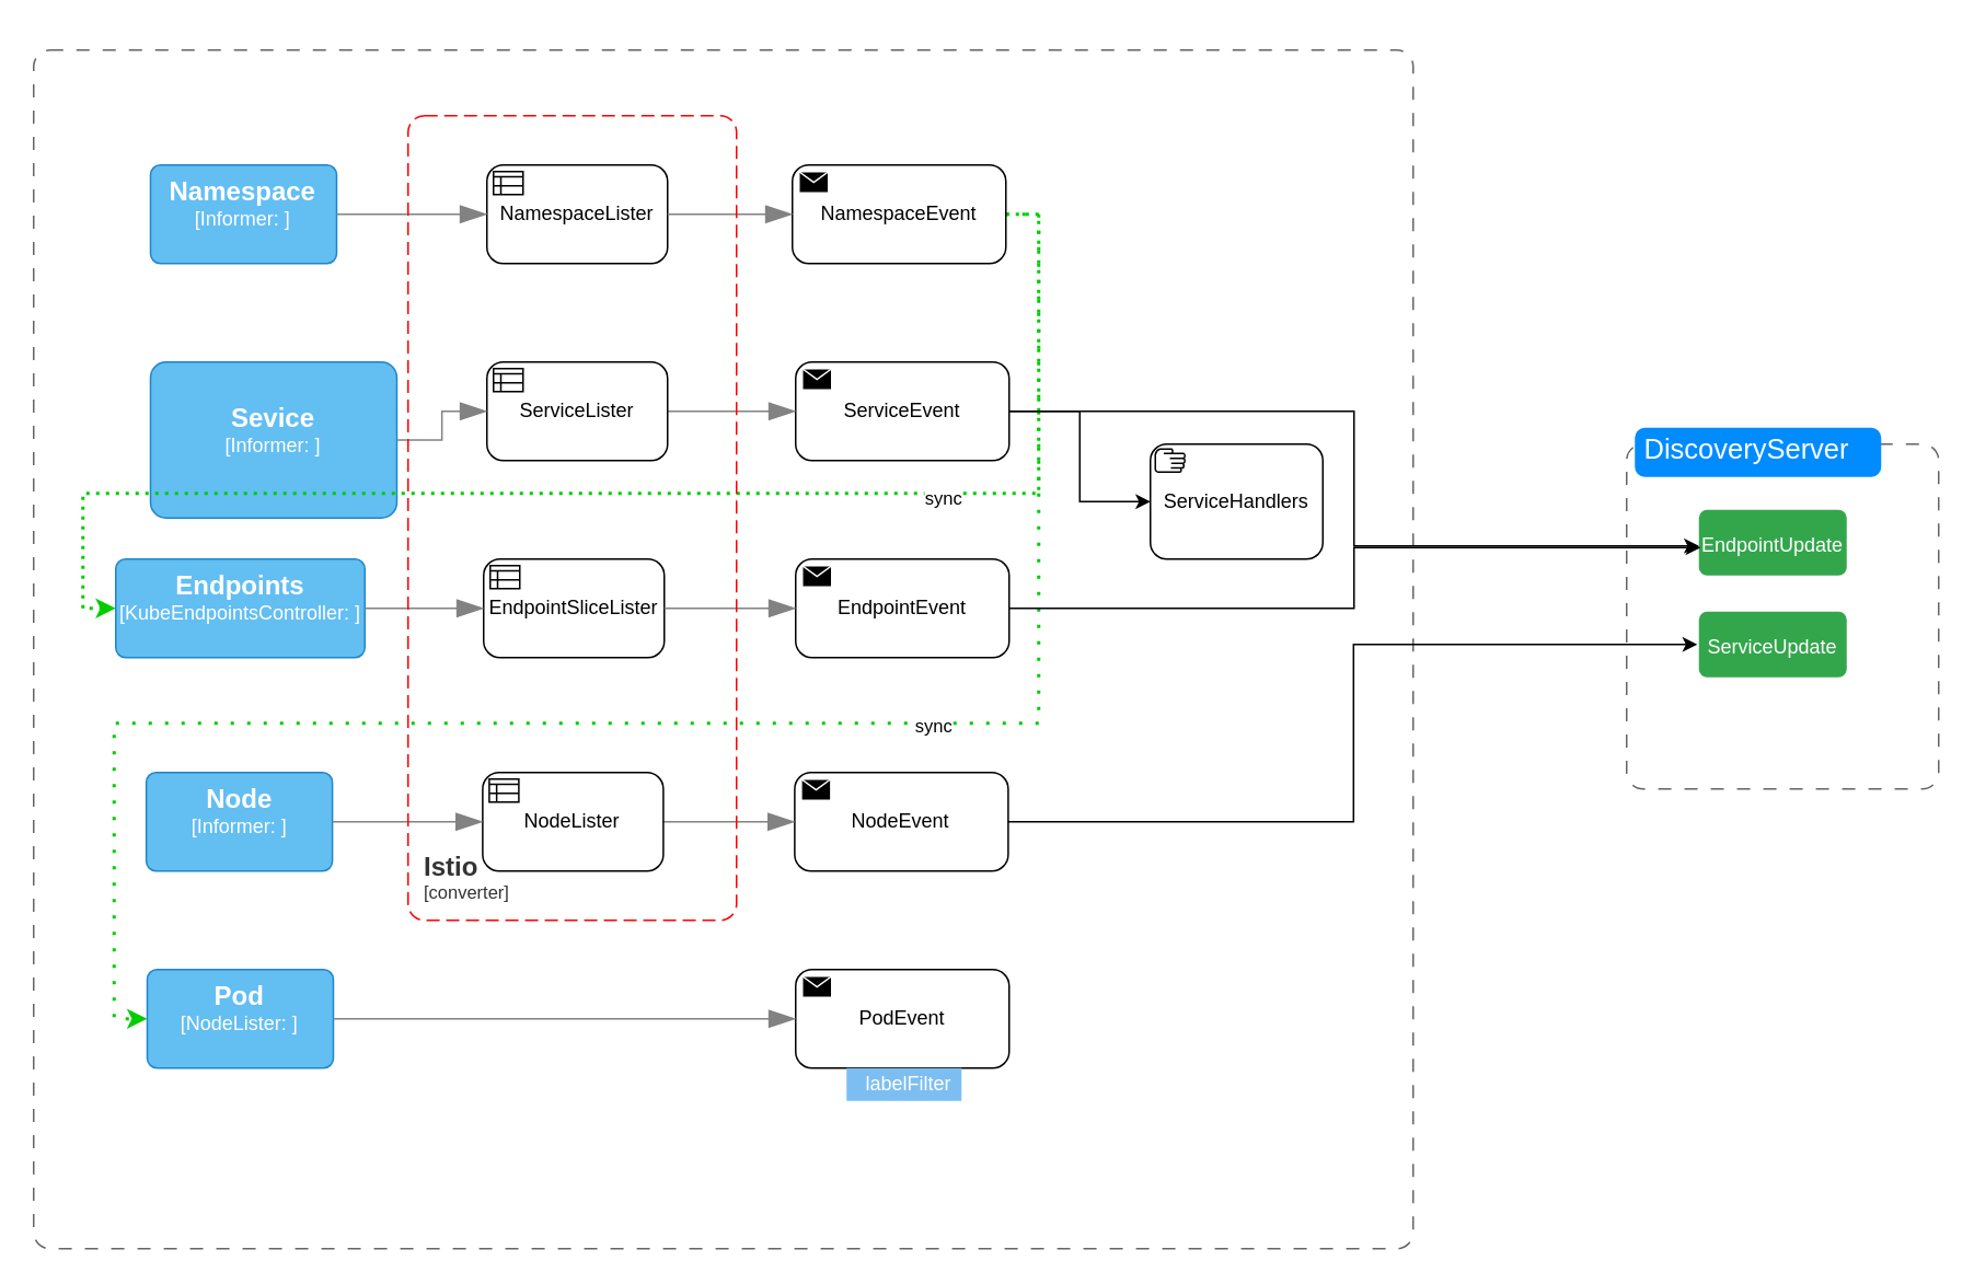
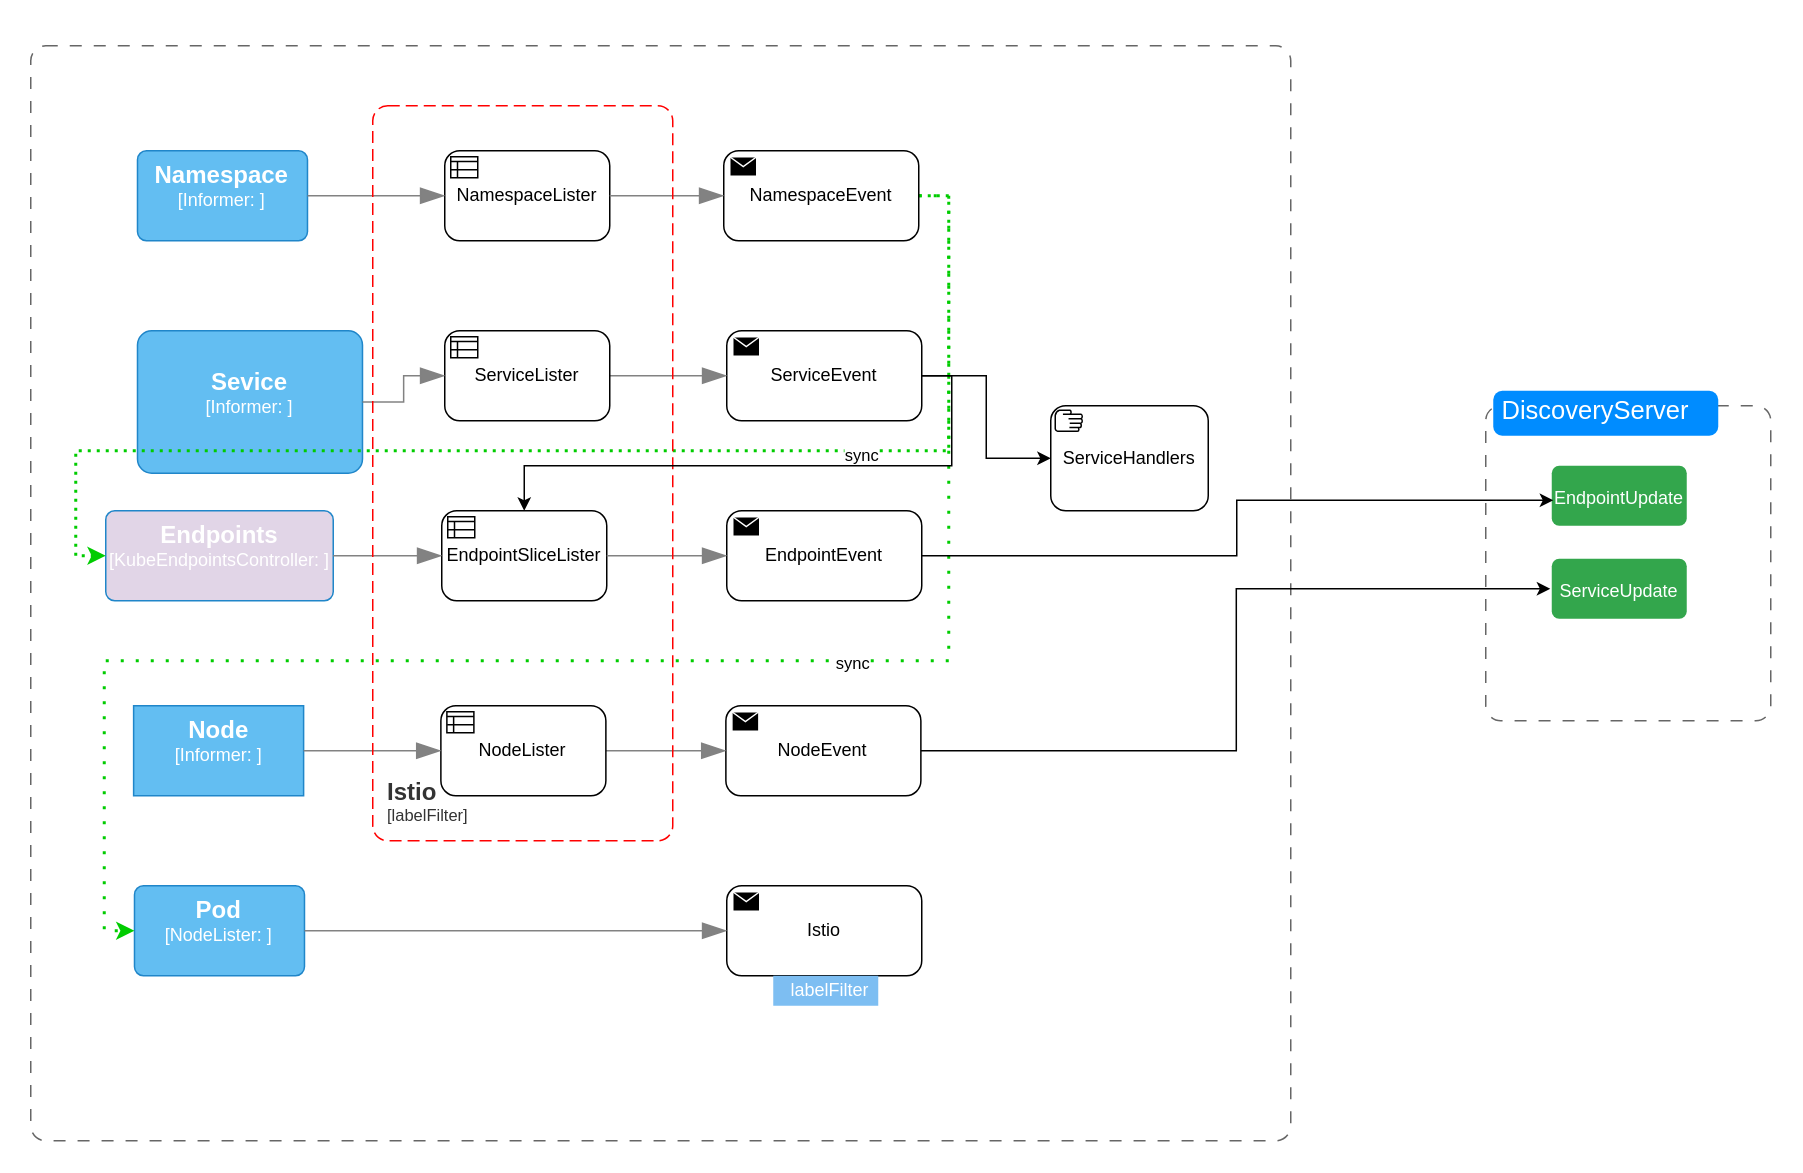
- <mxCell id="40" style="edgeStyle=orthogonalEdgeStyle;rounded=0;orthogonalLoop=1;jettySize=auto;html=1;exitX=1;exitY=0.5;exitDx=0;exitDy=0;exitPerimeter=0;entryX=0;entryY=0.55;entryDx=0;entryDy=0;entryPerimeter=0;" edge="1" parent="1" source="14" target="38"><mxGeometry relative="1" as="geometry"><mxPoint x="1024.18" y="250" as="targetPoint" /></mxGeometry></mxCell>
+ <mxCell id="40" style="edgeStyle=orthogonalEdgeStyle;rounded=0;orthogonalLoop=1;jettySize=auto;html=1;exitX=1;exitY=0.5;exitDx=0;exitDy=0;exitPerimeter=0;" edge="1" parent="1" source="14" target="26"><mxGeometry relative="1" as="geometry"><mxPoint x="1024.18" y="250" as="targetPoint" /></mxGeometry></mxCell>
- <mxCell id="5" value="&lt;font style=&quot;font-size: 16px&quot;&gt;&lt;b&gt;Endpoints&lt;/b&gt;&lt;/font&gt;&lt;div&gt;[KubeEndpointsController: ]&lt;/div&gt;&lt;br&gt;&lt;div&gt;&lt;font style=&quot;font-size: 11px&quot;&gt;&lt;/font&gt;&lt;/div&gt;" style="rounded=1;whiteSpace=wrap;html=1;labelBackgroundColor=none;fillColor=#63BEF2;fontColor=#ffffff;align=center;arcSize=10;strokeColor=#2086C9;metaEdit=1;resizable=1;points=[[0.25,0,0],[0.5,0,0],[0.75,0,0],[1,0.25,0],[1,0.5,0],[1,0.75,0],[0.75,1,0],[0.5,1,0],[0.25,1,0],[0,0.75,0],[0,0.5,0],[0,0.25,0]];portConstraintRotation=0;recursiveResize=0;resizeWidth=1;resizeHeight=1;" parent="2" vertex="1"><mxGeometry x="50" y="320" width="151.66" height="60" as="geometry" /></mxCell>
+ <mxCell id="5" value="&lt;font style=&quot;font-size: 16px&quot;&gt;&lt;b&gt;Endpoints&lt;/b&gt;&lt;/font&gt;&lt;div&gt;[KubeEndpointsController: ]&lt;/div&gt;&lt;br&gt;&lt;div&gt;&lt;font style=&quot;font-size: 11px&quot;&gt;&lt;/font&gt;&lt;/div&gt;" style="rounded=1;whiteSpace=wrap;html=1;labelBackgroundColor=none;fillColor=#e1d5e7;fontColor=#ffffff;align=center;arcSize=10;strokeColor=#2086C9;metaEdit=1;resizable=1;points=[[0.25,0,0],[0.5,0,0],[0.75,0,0],[1,0.25,0],[1,0.5,0],[1,0.75,0],[0.75,1,0],[0.5,1,0],[0.25,1,0],[0,0.75,0],[0,0.5,0],[0,0.25,0]];portConstraintRotation=0;recursiveResize=0;resizeWidth=1;resizeHeight=1;" parent="2" vertex="1"><mxGeometry x="50" y="320" width="151.66" height="60" as="geometry" /></mxCell>
- <mxCell id="6" value="&lt;font style=&quot;font-size: 16px&quot;&gt;&lt;b&gt;Node&lt;/b&gt;&lt;/font&gt;&lt;div&gt;[Informer: ]&lt;/div&gt;&lt;br&gt;&lt;div&gt;&lt;font style=&quot;font-size: 11px&quot;&gt;&lt;/font&gt;&lt;/div&gt;" style="rounded=1;whiteSpace=wrap;html=1;labelBackgroundColor=none;fillColor=#63BEF2;fontColor=#ffffff;align=center;arcSize=10;strokeColor=#2086C9;metaEdit=1;resizable=1;points=[[0.25,0,0],[0.5,0,0],[0.75,0,0],[1,0.25,0],[1,0.5,0],[1,0.75,0],[0.75,1,0],[0.5,1,0],[0.25,1,0],[0,0.75,0],[0,0.5,0],[0,0.25,0]];portConstraintRotation=0;recursiveResize=0;resizeWidth=1;resizeHeight=1;" parent="2" vertex="1"><mxGeometry x="68.58" y="450" width="113.33" height="60" as="geometry" /></mxCell>
+ <mxCell id="6" value="&lt;font style=&quot;font-size: 16px&quot;&gt;&lt;b&gt;Node&lt;/b&gt;&lt;/font&gt;&lt;div&gt;[Informer: ]&lt;/div&gt;&lt;br&gt;&lt;div&gt;&lt;font style=&quot;font-size: 11px&quot;&gt;&lt;/font&gt;&lt;/div&gt;" style="whiteSpace=wrap;html=1;labelBackgroundColor=none;fillColor=#63BEF2;fontColor=#ffffff;align=center;arcSize=10;strokeColor=#2086C9;metaEdit=1;resizable=1;points=[[0.25,0,0],[0.5,0,0],[0.75,0,0],[1,0.25,0],[1,0.5,0],[1,0.75,0],[0.75,1,0],[0.5,1,0],[0.25,1,0],[0,0.75,0],[0,0.5,0],[0,0.25,0]];portConstraintRotation=0;recursiveResize=0;resizeWidth=1;resizeHeight=1;rounded=0;" parent="2" vertex="1"><mxGeometry x="68.58" y="450" width="113.33" height="60" as="geometry" /></mxCell>
- <mxCell id="31" value="&lt;font style=&quot;font-size: 16px&quot;&gt;&lt;b&gt;&lt;div style=&quot;text-align: left&quot;&gt;Istio&lt;/div&gt;&lt;/b&gt;&lt;/font&gt;&lt;div style=&quot;text-align: left&quot;&gt;[converter]&lt;/div&gt;" style="rounded=1;fontSize=11;whiteSpace=wrap;html=1;dashed=1;arcSize=20;fillColor=none;strokeColor=#FF0000;fontColor=#333333;labelBackgroundColor=none;align=left;verticalAlign=bottom;labelBorderColor=none;spacingTop=0;spacing=10;dashPattern=8 4;metaEdit=1;rotatable=0;perimeter=rectanglePerimeter;noLabel=0;labelPadding=0;allowArrows=0;connectable=0;expand=0;recursiveResize=0;editable=1;pointerEvents=0;absoluteArcSize=1;points=[[0.25,0,0],[0.5,0,0],[0.75,0,0],[1,0.25,0],[1,0.5,0],[1,0.75,0],[0.75,1,0],[0.5,1,0],[0.25,1,0],[0,0.75,0],[0,0.5,0],[0,0.25,0]];" parent="2" vertex="1"><mxGeometry x="228" y="50" width="200" height="490" as="geometry" /></mxCell>
+ <mxCell id="31" value="&lt;font style=&quot;font-size: 16px&quot;&gt;&lt;b&gt;&lt;div style=&quot;text-align: left&quot;&gt;Istio&lt;/div&gt;&lt;/b&gt;&lt;/font&gt;&lt;div style=&quot;text-align: left&quot;&gt;[labelFilter]&lt;/div&gt;" style="rounded=1;fontSize=11;whiteSpace=wrap;html=1;dashed=1;arcSize=20;fillColor=none;strokeColor=#FF0000;fontColor=#333333;labelBackgroundColor=none;align=left;verticalAlign=bottom;labelBorderColor=none;spacingTop=0;spacing=10;dashPattern=8 4;metaEdit=1;rotatable=0;perimeter=rectanglePerimeter;noLabel=0;labelPadding=0;allowArrows=0;connectable=0;expand=0;recursiveResize=0;editable=1;pointerEvents=0;absoluteArcSize=1;points=[[0.25,0,0],[0.5,0,0],[0.75,0,0],[1,0.25,0],[1,0.5,0],[1,0.75,0],[0.75,1,0],[0.5,1,0],[0.25,1,0],[0,0.75,0],[0,0.5,0],[0,0.25,0]];" parent="2" vertex="1"><mxGeometry x="228" y="50" width="200" height="490" as="geometry" /></mxCell>
- <mxCell id="19" value="PodEvent" style="points=[[0.25,0,0],[0.5,0,0],[0.75,0,0],[1,0.25,0],[1,0.5,0],[1,0.75,0],[0.75,1,0],[0.5,1,0],[0.25,1,0],[0,0.75,0],[0,0.5,0],[0,0.25,0]];shape=mxgraph.bpmn.task;whiteSpace=wrap;rectStyle=rounded;size=10;html=1;container=1;expand=0;collapsible=0;taskMarker=send;" parent="2" vertex="1"><mxGeometry x="464" y="570" width="130" height="60" as="geometry" /></mxCell>
+ <mxCell id="19" value="Istio" style="points=[[0.25,0,0],[0.5,0,0],[0.75,0,0],[1,0.25,0],[1,0.5,0],[1,0.75,0],[0.75,1,0],[0.5,1,0],[0.25,1,0],[0,0.75,0],[0,0.5,0],[0,0.25,0]];shape=mxgraph.bpmn.task;whiteSpace=wrap;rectStyle=rounded;size=10;html=1;container=1;expand=0;collapsible=0;taskMarker=send;" parent="2" vertex="1"><mxGeometry x="464" y="570" width="130" height="60" as="geometry" /></mxCell>
